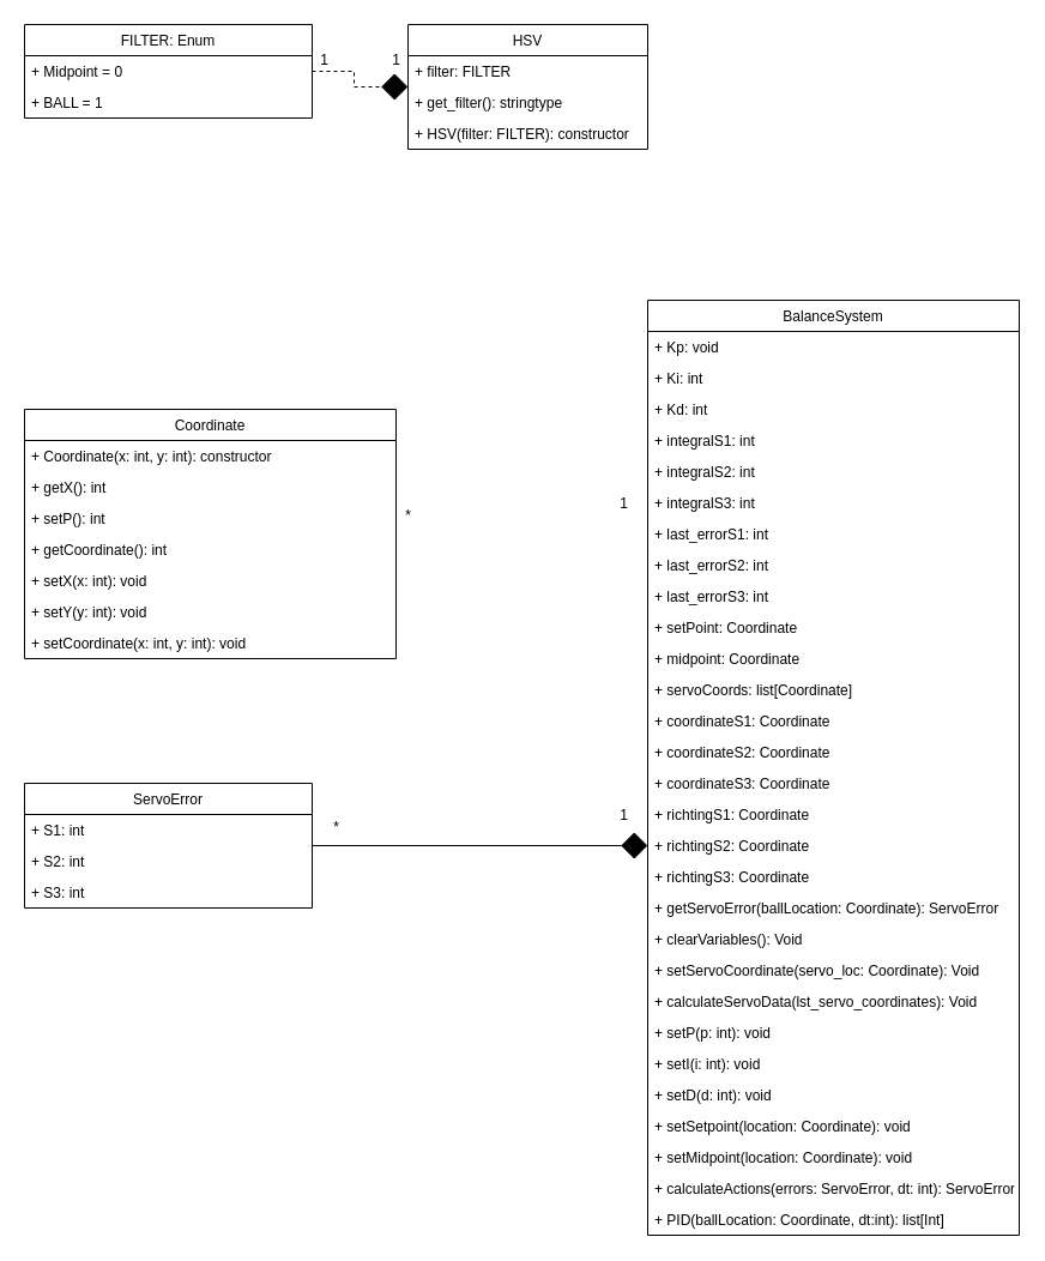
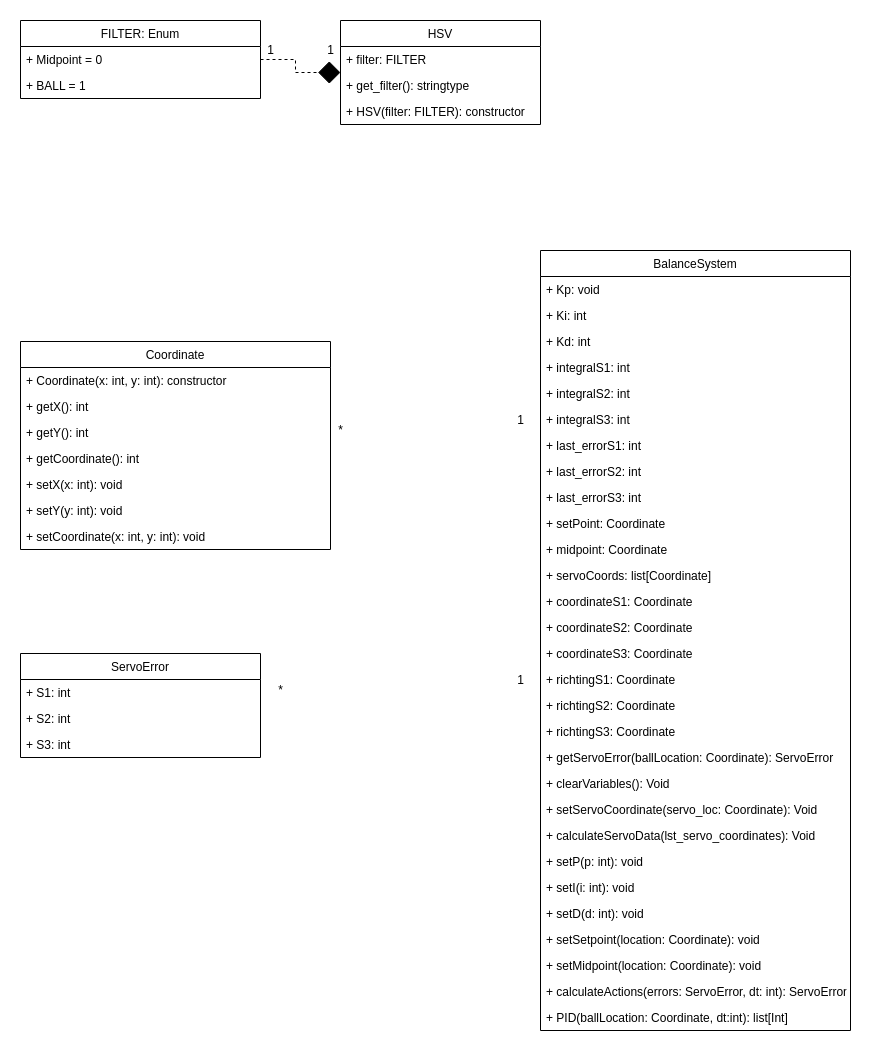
- <mxCell id="12" value="+ setP(): int" style="text;strokeColor=none;fillColor=none;align=left;verticalAlign=top;spacingLeft=4;spacingRight=4;overflow=hidden;rotatable=0;points=[[0,0.5],[1,0.5]];portConstraint=eastwest;" vertex="1" parent="9"><mxGeometry y="78" width="310" height="26" as="geometry" /></mxCell>
+ <mxCell id="12" value="+ getY(): int" style="text;strokeColor=none;fillColor=none;align=left;verticalAlign=top;spacingLeft=4;spacingRight=4;overflow=hidden;rotatable=0;points=[[0,0.5],[1,0.5]];portConstraint=eastwest;" vertex="1" parent="9"><mxGeometry y="78" width="310" height="26" as="geometry" /></mxCell>
- <mxCell id="52" style="edgeStyle=orthogonalEdgeStyle;rounded=0;orthogonalLoop=1;jettySize=auto;html=1;entryX=0;entryY=0.5;entryDx=0;entryDy=0;endArrow=diamond;endFill=1;endSize=20;" edge="1" parent="1" source="47" target="34"><mxGeometry relative="1" as="geometry"><mxPoint x="520" y="710" as="targetPoint" /></mxGeometry></mxCell>
